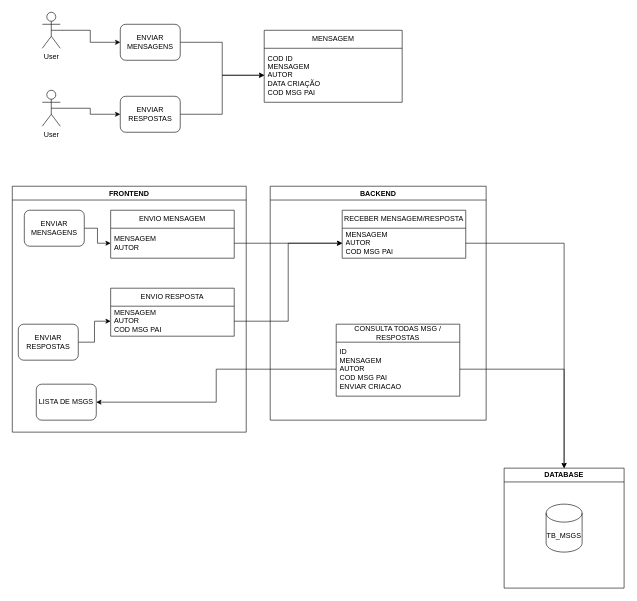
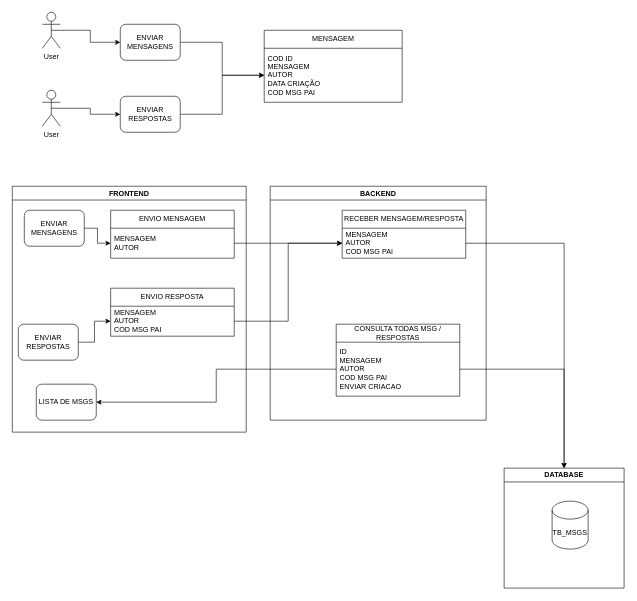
- <mxCell id="28" value="TB_MSGS" style="shape=cylinder3;whiteSpace=wrap;html=1;boundedLbl=1;backgroundOutline=1;size=15;" vertex="1" parent="27"><mxGeometry x="70" y="60" width="60" height="80" as="geometry" /></mxCell>
+ <mxCell id="28" value="TB_MSGS" style="shape=cylinder3;whiteSpace=wrap;html=1;boundedLbl=1;backgroundOutline=1;size=15;" vertex="1" parent="27"><mxGeometry x="80" y="55" width="60" height="80" as="geometry" /></mxCell>
